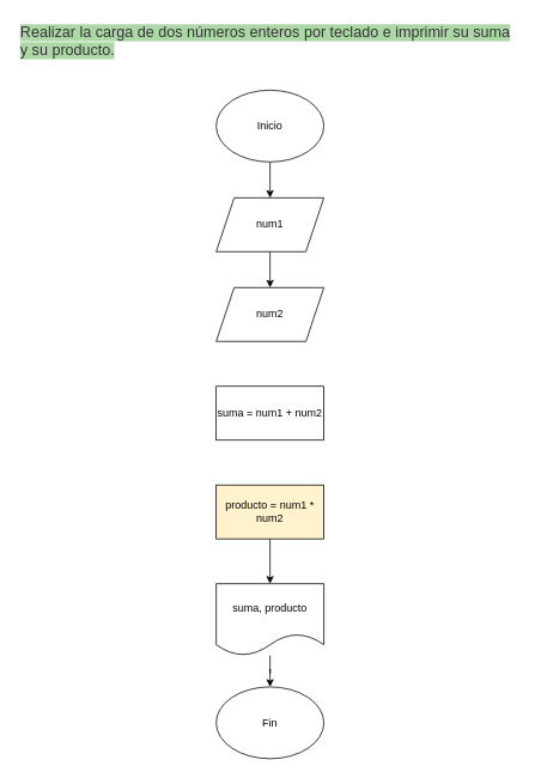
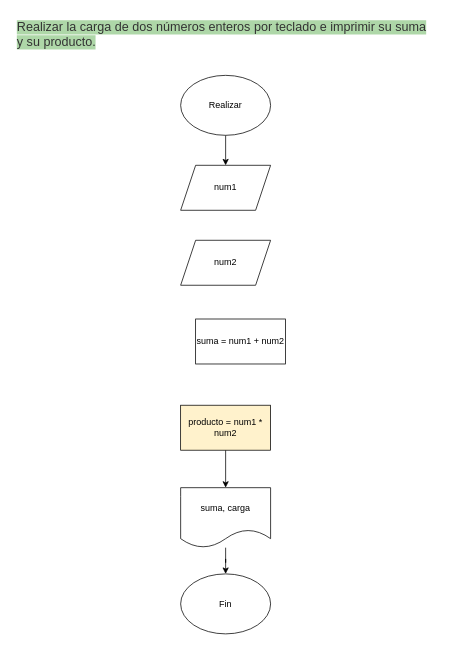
- <mxCell id="4" value="Inicio" style="ellipse;whiteSpace=wrap;html=1;" vertex="1" parent="1"><mxGeometry x="240" y="100" width="120" height="80" as="geometry" /></mxCell>
+ <mxCell id="4" value="Realizar" style="ellipse;whiteSpace=wrap;html=1;" vertex="1" parent="1"><mxGeometry x="240" y="100" width="120" height="80" as="geometry" /></mxCell>
- <mxCell id="5" value="" style="edgeStyle=orthogonalEdgeStyle;rounded=0;orthogonalLoop=1;jettySize=auto;html=1;" edge="1" parent="1" source="6" target="7"><mxGeometry relative="1" as="geometry" /></mxCell>
- <mxCell id="11" value="suma = num1 + num2" style="rounded=0;whiteSpace=wrap;html=1;" vertex="1" parent="1"><mxGeometry x="240" y="430" width="120" height="60" as="geometry" /></mxCell>
+ <mxCell id="11" value="suma = num1 + num2" style="rounded=0;whiteSpace=wrap;html=1;" vertex="1" parent="1"><mxGeometry x="260" y="425" width="120" height="60" as="geometry" /></mxCell>
- <mxCell id="9" value="suma, producto" style="shape=document;whiteSpace=wrap;html=1;boundedLbl=1;" vertex="1" parent="1"><mxGeometry x="240" y="650" width="120" height="80" as="geometry" /></mxCell>
+ <mxCell id="9" value="suma, carga" style="shape=document;whiteSpace=wrap;html=1;boundedLbl=1;" vertex="1" parent="1"><mxGeometry x="240" y="650" width="120" height="80" as="geometry" /></mxCell>
